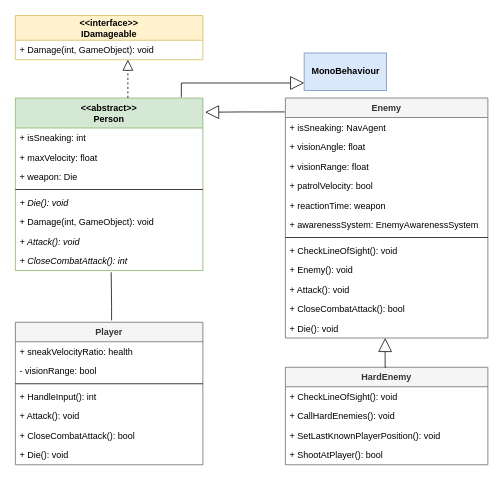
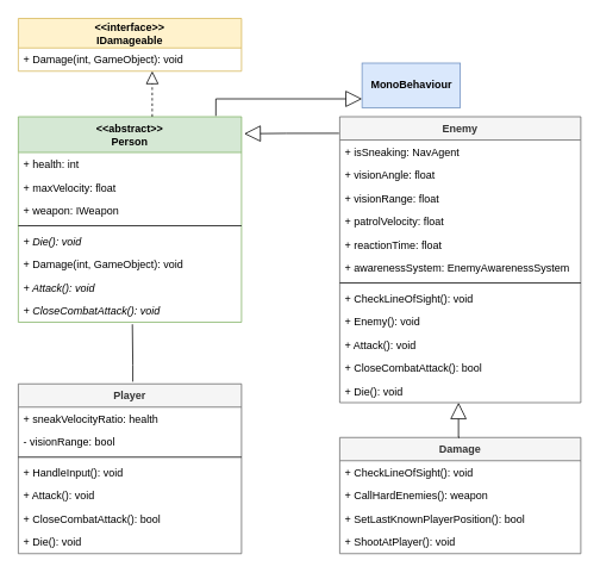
- <mxCell id="3" value="+ isSneaking: int" style="text;strokeColor=none;fillColor=none;align=left;verticalAlign=top;spacingLeft=4;spacingRight=4;overflow=hidden;rotatable=0;points=[[0,0.5],[1,0.5]];portConstraint=eastwest;" parent="2" vertex="1"><mxGeometry y="40" width="250" height="26" as="geometry" /></mxCell>
+ <mxCell id="3" value="+ health: int" style="text;strokeColor=none;fillColor=none;align=left;verticalAlign=top;spacingLeft=4;spacingRight=4;overflow=hidden;rotatable=0;points=[[0,0.5],[1,0.5]];portConstraint=eastwest;" parent="2" vertex="1"><mxGeometry y="40" width="250" height="26" as="geometry" /></mxCell>
- <mxCell id="5" value="+ weapon: Die" style="text;strokeColor=none;fillColor=none;align=left;verticalAlign=top;spacingLeft=4;spacingRight=4;overflow=hidden;rotatable=0;points=[[0,0.5],[1,0.5]];portConstraint=eastwest;" parent="2" vertex="1"><mxGeometry y="92" width="250" height="26" as="geometry" /></mxCell>
+ <mxCell id="5" value="+ weapon: IWeapon" style="text;strokeColor=none;fillColor=none;align=left;verticalAlign=top;spacingLeft=4;spacingRight=4;overflow=hidden;rotatable=0;points=[[0,0.5],[1,0.5]];portConstraint=eastwest;" parent="2" vertex="1"><mxGeometry y="92" width="250" height="26" as="geometry" /></mxCell>
- <mxCell id="30" value="+ patrolVelocity: bool" style="text;strokeColor=none;fillColor=none;align=left;verticalAlign=top;spacingLeft=4;spacingRight=4;overflow=hidden;rotatable=0;points=[[0,0.5],[1,0.5]];portConstraint=eastwest;" vertex="1" parent="26"><mxGeometry y="104" width="270" height="26" as="geometry" /></mxCell>
+ <mxCell id="30" value="+ patrolVelocity: float" style="text;strokeColor=none;fillColor=none;align=left;verticalAlign=top;spacingLeft=4;spacingRight=4;overflow=hidden;rotatable=0;points=[[0,0.5],[1,0.5]];portConstraint=eastwest;" vertex="1" parent="26"><mxGeometry y="104" width="270" height="26" as="geometry" /></mxCell>
- <mxCell id="31" value="+ reactionTime: weapon" style="text;strokeColor=none;fillColor=none;align=left;verticalAlign=top;spacingLeft=4;spacingRight=4;overflow=hidden;rotatable=0;points=[[0,0.5],[1,0.5]];portConstraint=eastwest;" vertex="1" parent="26"><mxGeometry y="130" width="270" height="26" as="geometry" /></mxCell>
+ <mxCell id="31" value="+ reactionTime: float" style="text;strokeColor=none;fillColor=none;align=left;verticalAlign=top;spacingLeft=4;spacingRight=4;overflow=hidden;rotatable=0;points=[[0,0.5],[1,0.5]];portConstraint=eastwest;" vertex="1" parent="26"><mxGeometry y="130" width="270" height="26" as="geometry" /></mxCell>
- <mxCell id="10" value="+ CloseCombatAttack(): int" style="text;strokeColor=none;fillColor=none;align=left;verticalAlign=top;spacingLeft=4;spacingRight=4;overflow=hidden;rotatable=0;points=[[0,0.5],[1,0.5]];portConstraint=eastwest;fontStyle=2" parent="2" vertex="1"><mxGeometry y="204" width="250" height="26" as="geometry" /></mxCell>
+ <mxCell id="10" value="+ CloseCombatAttack(): void" style="text;strokeColor=none;fillColor=none;align=left;verticalAlign=top;spacingLeft=4;spacingRight=4;overflow=hidden;rotatable=0;points=[[0,0.5],[1,0.5]];portConstraint=eastwest;fontStyle=2" parent="2" vertex="1"><mxGeometry y="204" width="250" height="26" as="geometry" /></mxCell>
- <mxCell id="39" value="HardEnemy" style="swimlane;fontStyle=1;align=center;verticalAlign=top;childLayout=stackLayout;horizontal=1;startSize=26;horizontalStack=0;resizeParent=1;resizeParentMax=0;resizeLast=0;collapsible=1;marginBottom=0;fillColor=#f5f5f5;strokeColor=#666666;fontColor=#333333;" vertex="1" parent="1"><mxGeometry x="380" y="489" width="270" height="130" as="geometry" /></mxCell>
+ <mxCell id="39" value="Damage" style="swimlane;fontStyle=1;align=center;verticalAlign=top;childLayout=stackLayout;horizontal=1;startSize=26;horizontalStack=0;resizeParent=1;resizeParentMax=0;resizeLast=0;collapsible=1;marginBottom=0;fillColor=#f5f5f5;strokeColor=#666666;fontColor=#333333;" vertex="1" parent="1"><mxGeometry x="380" y="489" width="270" height="130" as="geometry" /></mxCell>
- <mxCell id="20" value="+ HandleInput(): int" style="text;strokeColor=none;fillColor=none;align=left;verticalAlign=top;spacingLeft=4;spacingRight=4;overflow=hidden;rotatable=0;points=[[0,0.5],[1,0.5]];portConstraint=eastwest;" parent="16" vertex="1"><mxGeometry y="86" width="250" height="26" as="geometry" /></mxCell>
+ <mxCell id="20" value="+ HandleInput(): void" style="text;strokeColor=none;fillColor=none;align=left;verticalAlign=top;spacingLeft=4;spacingRight=4;overflow=hidden;rotatable=0;points=[[0,0.5],[1,0.5]];portConstraint=eastwest;" parent="16" vertex="1"><mxGeometry y="86" width="250" height="26" as="geometry" /></mxCell>
- <mxCell id="41" value="+ CallHardEnemies(): void" style="text;strokeColor=none;fillColor=none;align=left;verticalAlign=top;spacingLeft=4;spacingRight=4;overflow=hidden;rotatable=0;points=[[0,0.5],[1,0.5]];portConstraint=eastwest;" vertex="1" parent="39"><mxGeometry y="52" width="270" height="26" as="geometry" /></mxCell>
+ <mxCell id="41" value="+ CallHardEnemies(): weapon" style="text;strokeColor=none;fillColor=none;align=left;verticalAlign=top;spacingLeft=4;spacingRight=4;overflow=hidden;rotatable=0;points=[[0,0.5],[1,0.5]];portConstraint=eastwest;" vertex="1" parent="39"><mxGeometry y="52" width="270" height="26" as="geometry" /></mxCell>
- <mxCell id="42" value="+ SetLastKnownPlayerPosition(): void" style="text;strokeColor=none;fillColor=none;align=left;verticalAlign=top;spacingLeft=4;spacingRight=4;overflow=hidden;rotatable=0;points=[[0,0.5],[1,0.5]];portConstraint=eastwest;" vertex="1" parent="39"><mxGeometry y="78" width="270" height="26" as="geometry" /></mxCell>
+ <mxCell id="42" value="+ SetLastKnownPlayerPosition(): bool" style="text;strokeColor=none;fillColor=none;align=left;verticalAlign=top;spacingLeft=4;spacingRight=4;overflow=hidden;rotatable=0;points=[[0,0.5],[1,0.5]];portConstraint=eastwest;" vertex="1" parent="39"><mxGeometry y="78" width="270" height="26" as="geometry" /></mxCell>
- <mxCell id="43" value="+ ShootAtPlayer(): bool" style="text;strokeColor=none;fillColor=none;align=left;verticalAlign=top;spacingLeft=4;spacingRight=4;overflow=hidden;rotatable=0;points=[[0,0.5],[1,0.5]];portConstraint=eastwest;" vertex="1" parent="39"><mxGeometry y="104" width="270" height="26" as="geometry" /></mxCell>
+ <mxCell id="43" value="+ ShootAtPlayer(): void" style="text;strokeColor=none;fillColor=none;align=left;verticalAlign=top;spacingLeft=4;spacingRight=4;overflow=hidden;rotatable=0;points=[[0,0.5],[1,0.5]];portConstraint=eastwest;" vertex="1" parent="39"><mxGeometry y="104" width="270" height="26" as="geometry" /></mxCell>
